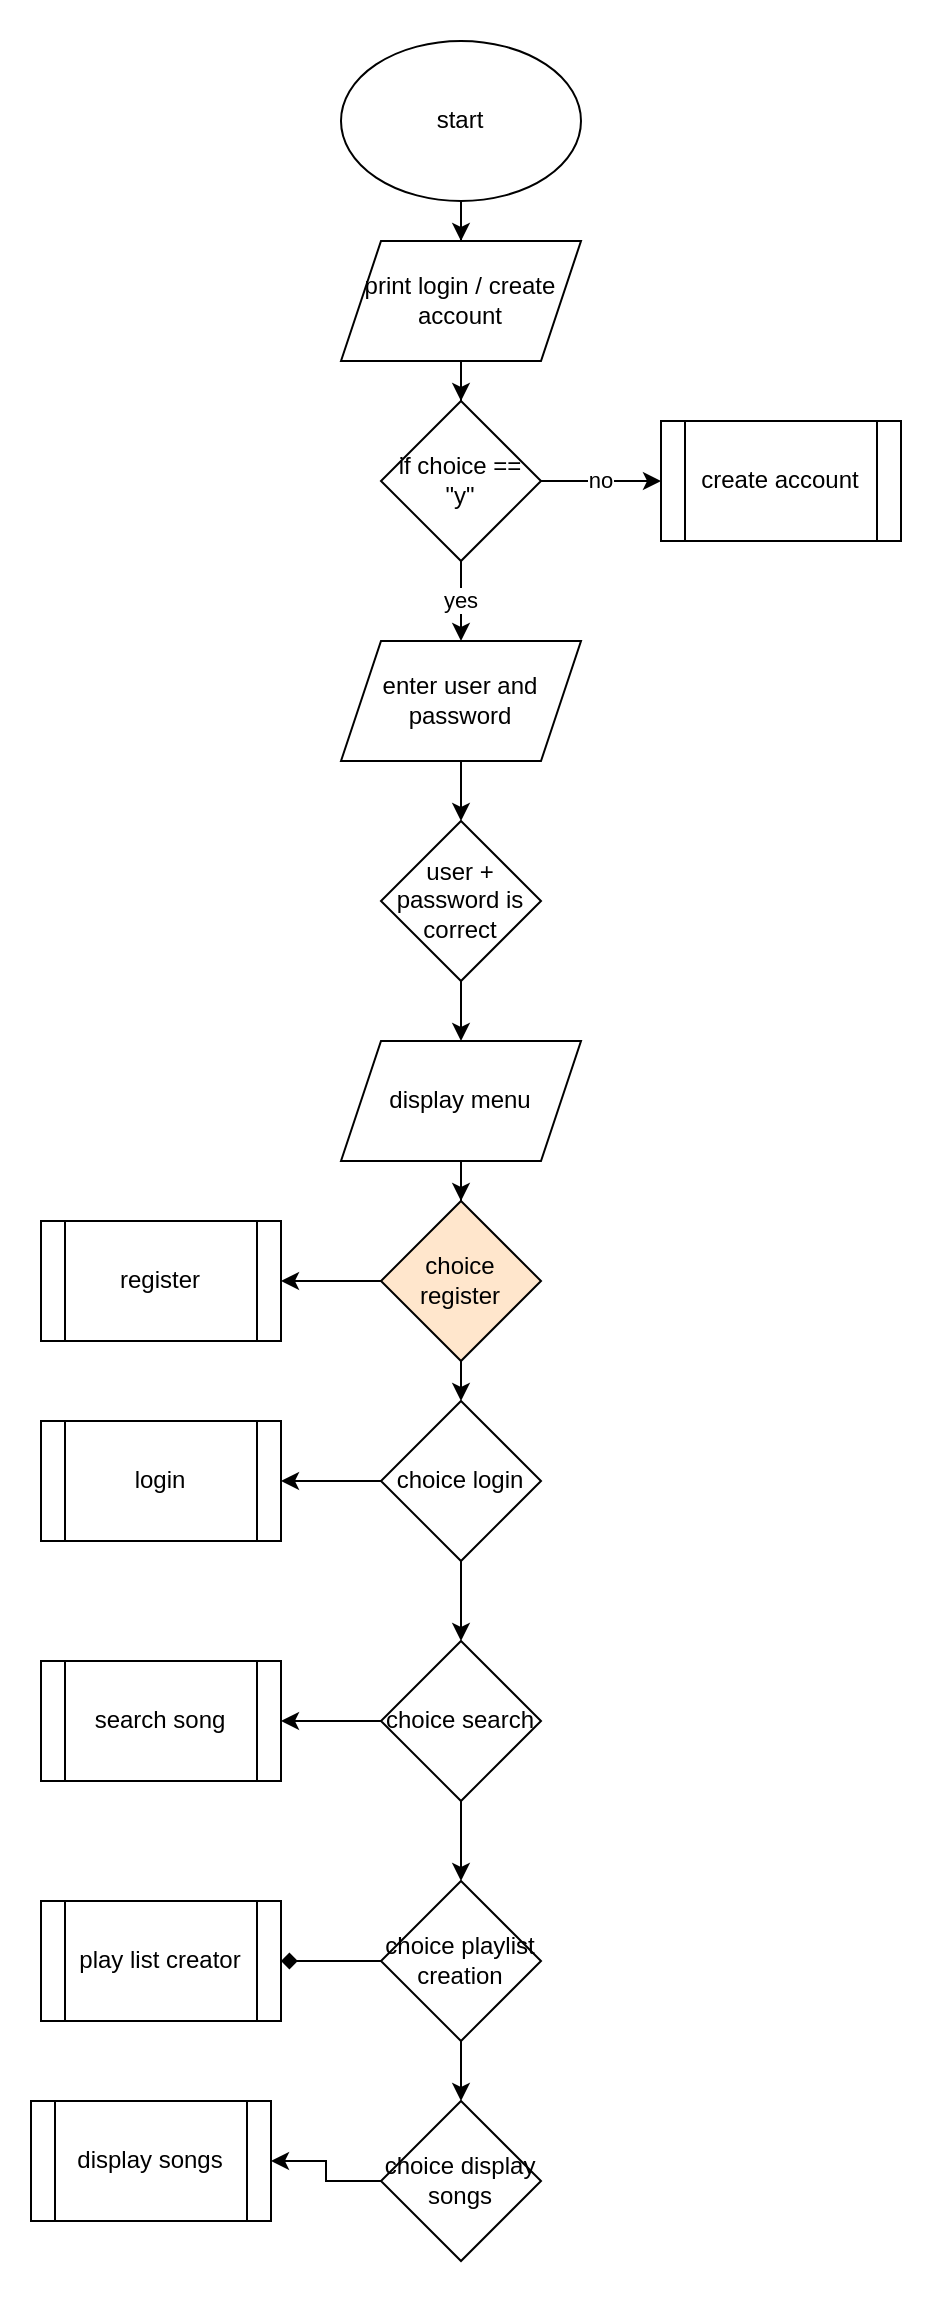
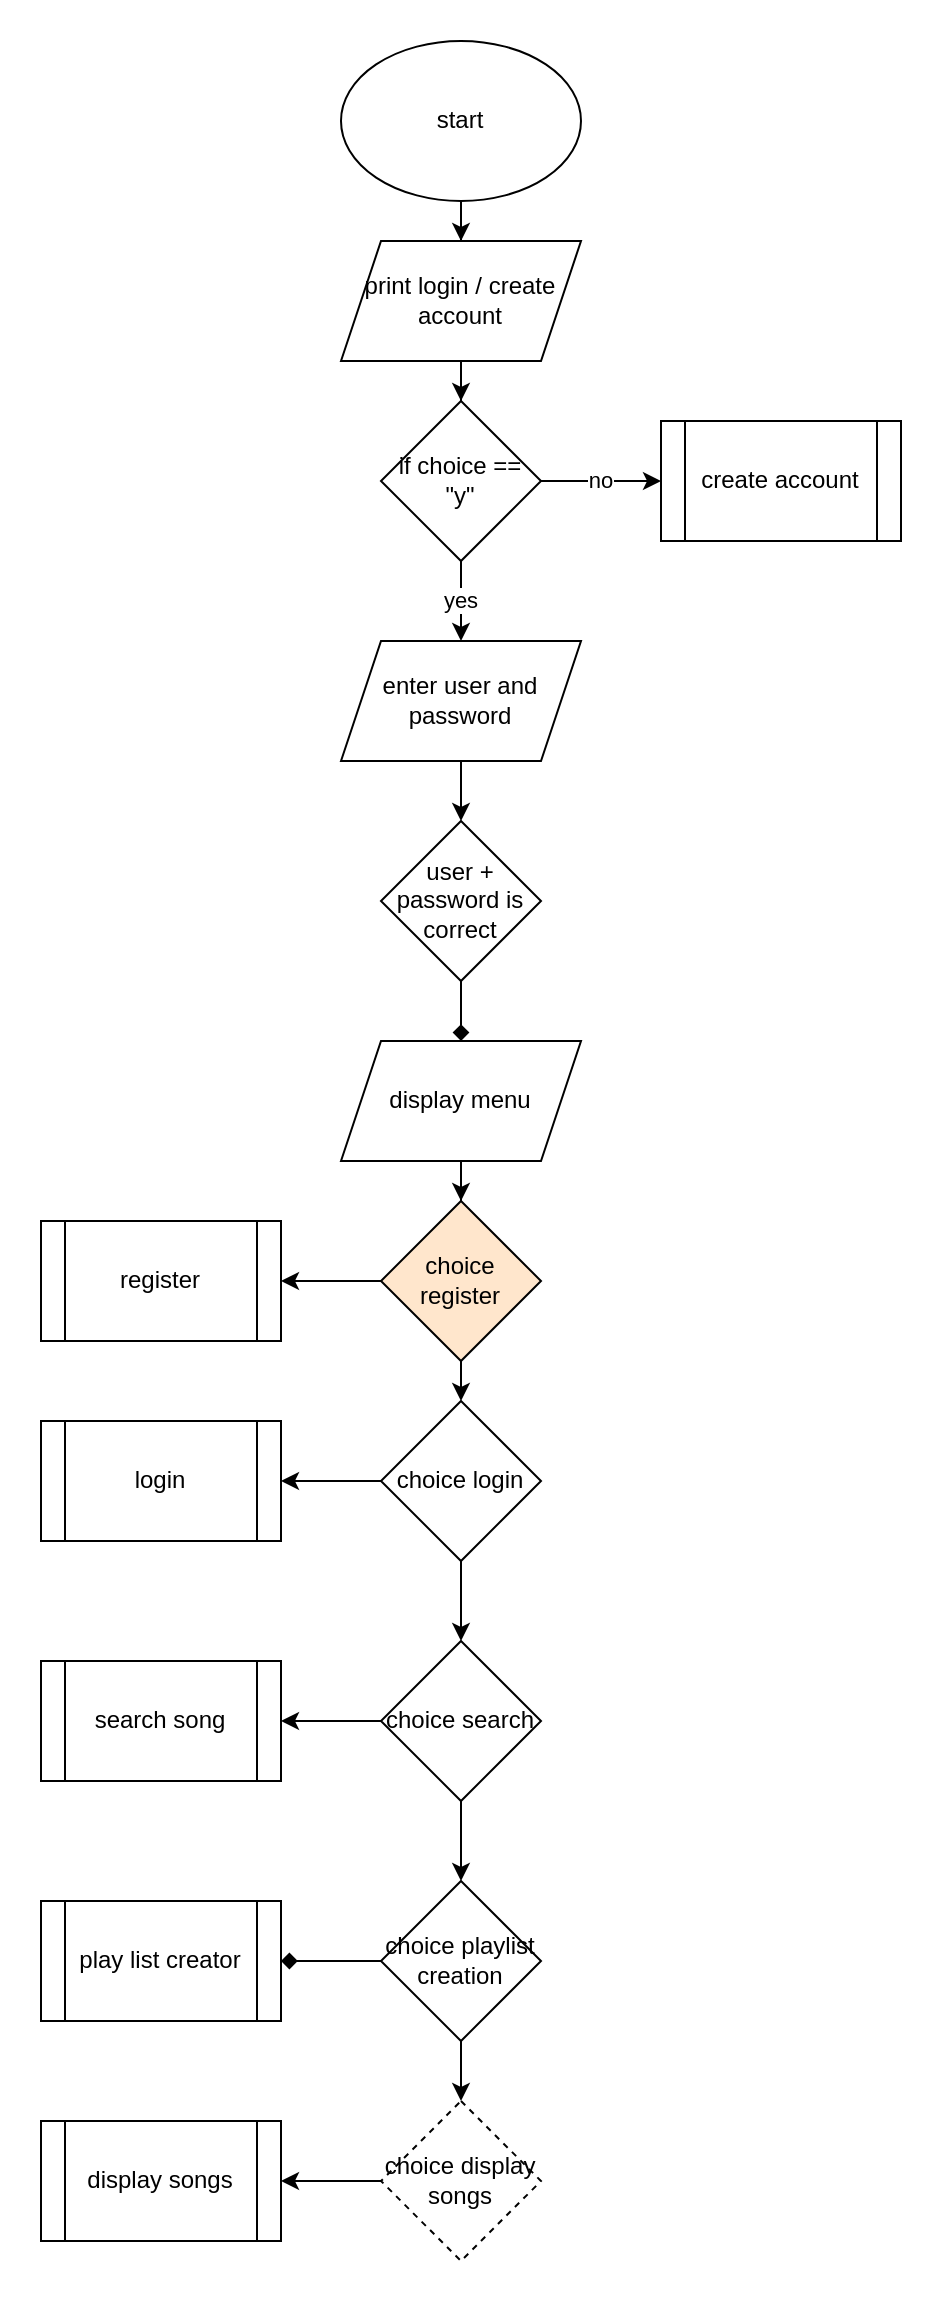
- <mxCell id="11" value="" style="edgeStyle=orthogonalEdgeStyle;rounded=0;orthogonalLoop=1;jettySize=auto;html=1;" edge="1" parent="1" source="12" target="15"><mxGeometry relative="1" as="geometry" /></mxCell>
+ <mxCell id="11" value="" style="edgeStyle=orthogonalEdgeStyle;rounded=0;orthogonalLoop=1;jettySize=auto;html=1;endArrow=diamond;" edge="1" parent="1" source="12" target="15"><mxGeometry relative="1" as="geometry" /></mxCell>
- <mxCell id="34" value="display songs" style="shape=process;whiteSpace=wrap;html=1;backgroundOutline=1;" vertex="1" parent="1"><mxGeometry x="15" y="1050" width="120" height="60" as="geometry" /></mxCell>
+ <mxCell id="34" value="display songs" style="shape=process;whiteSpace=wrap;html=1;backgroundOutline=1;" vertex="1" parent="1"><mxGeometry x="20" y="1060" width="120" height="60" as="geometry" /></mxCell>
- <mxCell id="29" value="choice display songs" style="rhombus;whiteSpace=wrap;html=1;" vertex="1" parent="1"><mxGeometry x="190" y="1050" width="80" height="80" as="geometry" /></mxCell>
+ <mxCell id="29" value="choice display songs" style="rhombus;whiteSpace=wrap;html=1;dashed=1;" vertex="1" parent="1"><mxGeometry x="190" y="1050" width="80" height="80" as="geometry" /></mxCell>
